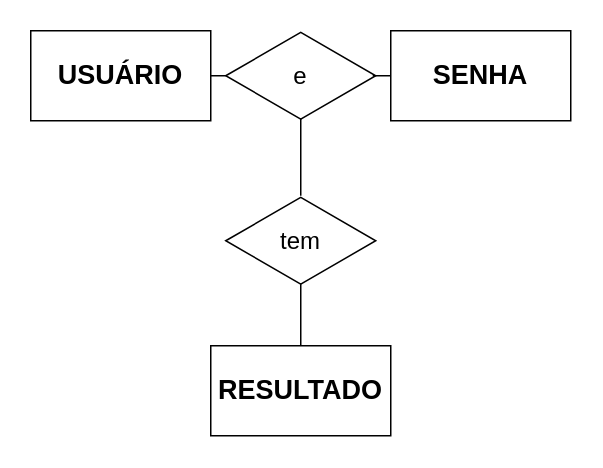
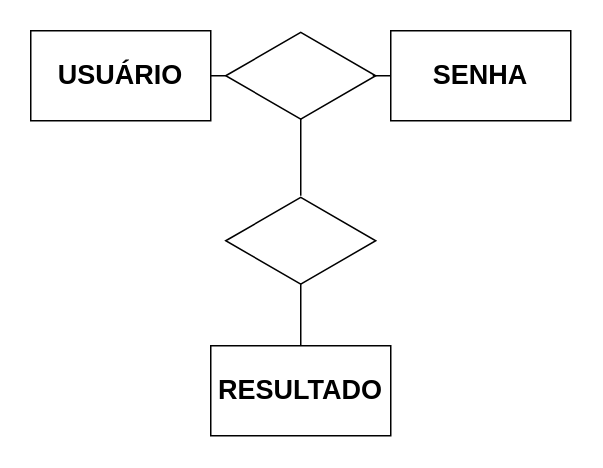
- <mxCell id="15" value="e" style="text;html=1;strokeColor=none;fillColor=none;align=center;verticalAlign=middle;whiteSpace=wrap;rounded=0;fontSize=16;" vertex="1" parent="1"><mxGeometry x="180" y="40" width="40" height="20" as="geometry" /></mxCell>
- <mxCell id="7" value="tem" style="text;html=1;strokeColor=none;fillColor=none;align=center;verticalAlign=middle;whiteSpace=wrap;rounded=0;fontSize=16;" vertex="1" parent="1"><mxGeometry x="180" y="150" width="40" height="20" as="geometry" /></mxCell>
